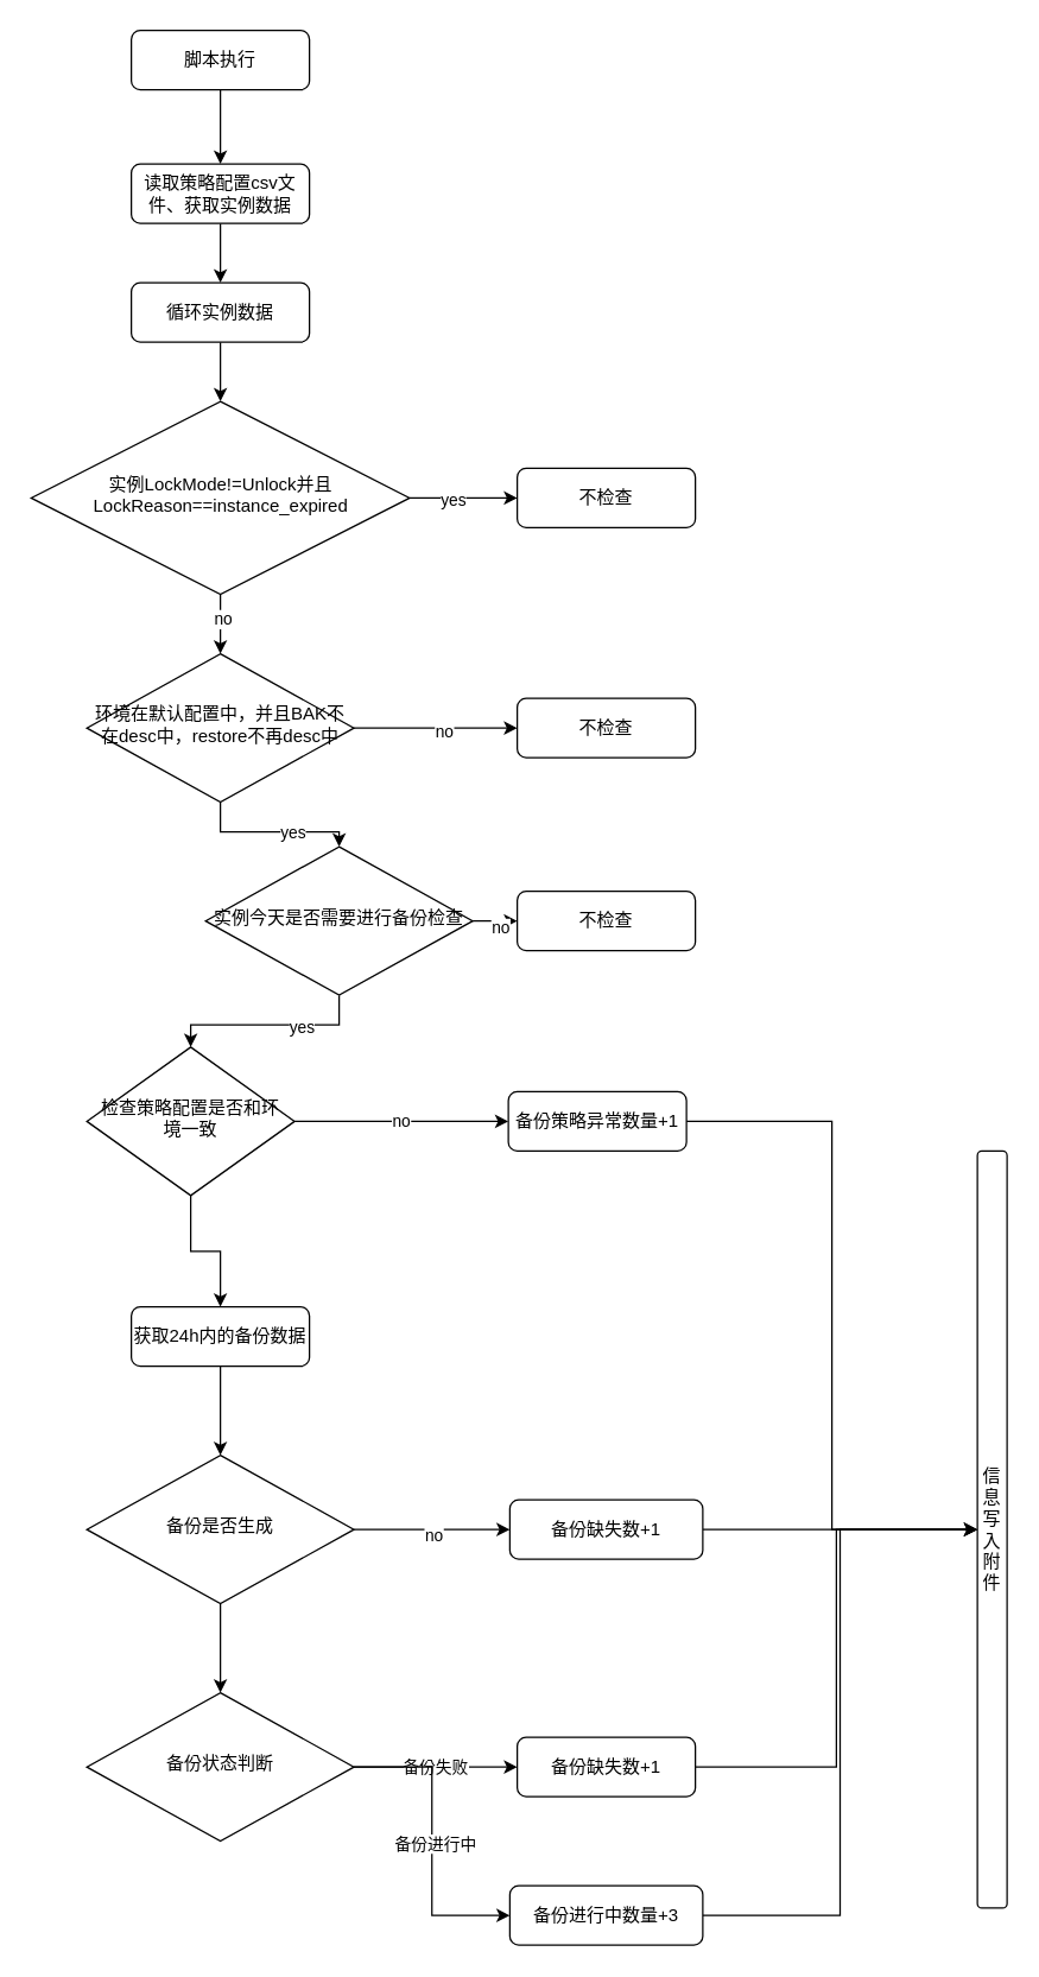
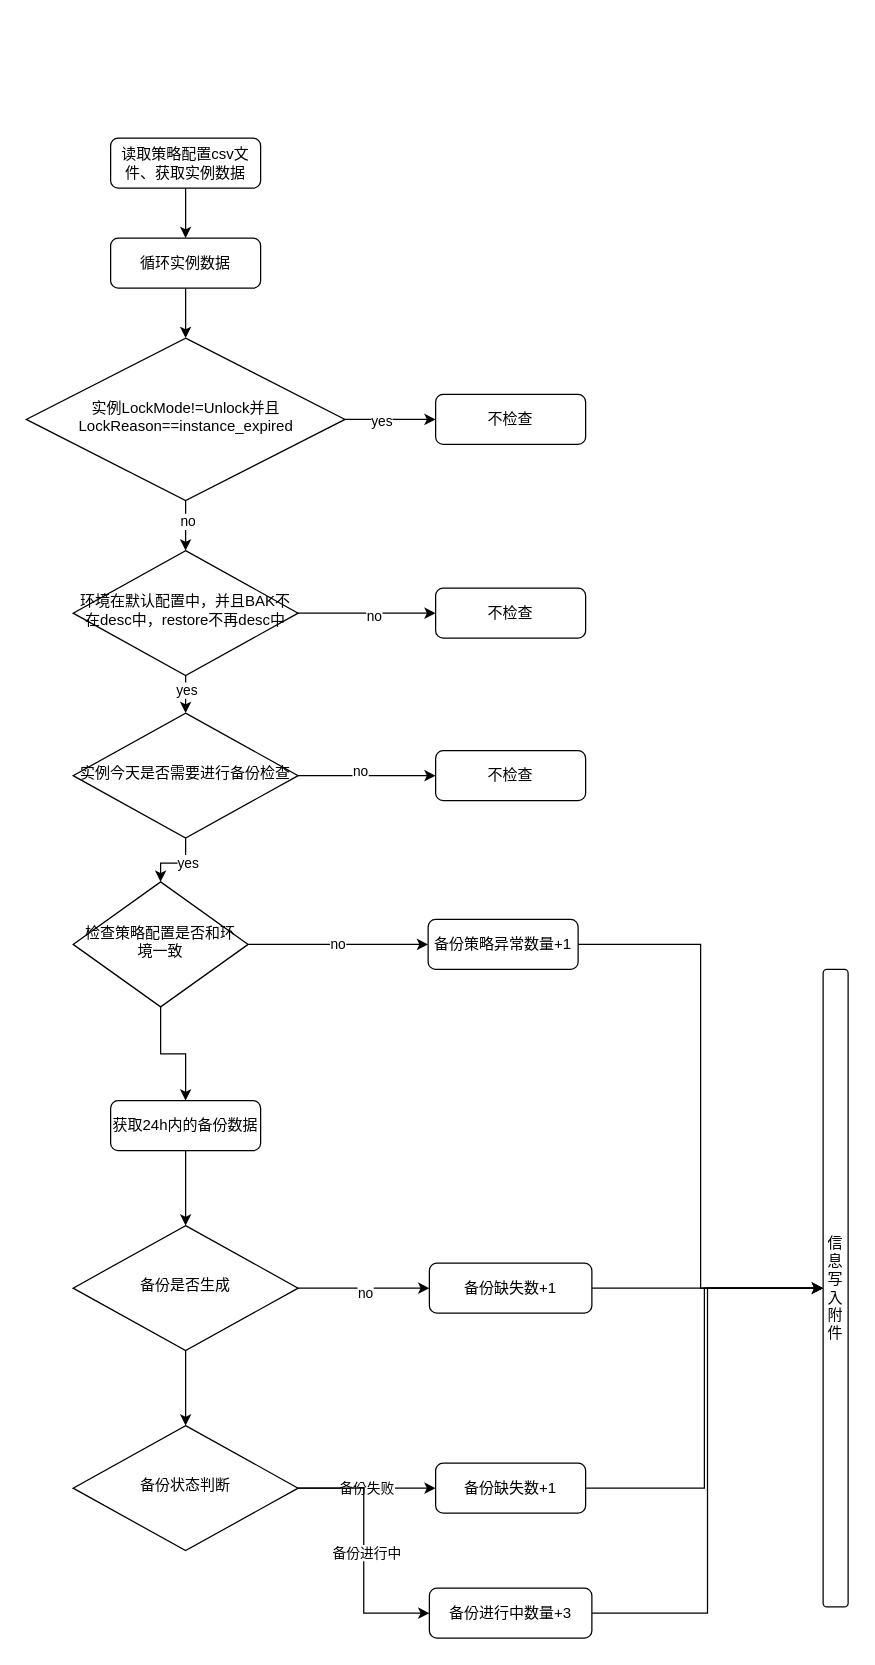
- <mxCell id="3" value="脚本执行" style="rounded=1;whiteSpace=wrap;html=1;fontSize=12;glass=0;strokeWidth=1;shadow=0;" parent="1" vertex="1"><mxGeometry x="88" y="20" width="120" height="40" as="geometry" /></mxCell>
- <mxCell id="2" value="" style="edgeStyle=orthogonalEdgeStyle;rounded=0;orthogonalLoop=1;jettySize=auto;html=1;" edge="1" parent="1" source="3" target="12"><mxGeometry relative="1" as="geometry" /></mxCell>
- <mxCell id="24" value="实例今天是否需要进行备份检查" style="rhombus;whiteSpace=wrap;html=1;shadow=0;fontFamily=Helvetica;fontSize=12;align=center;strokeWidth=1;spacing=6;spacingTop=-4;" vertex="1" parent="1"><mxGeometry x="138" y="570" width="180" height="100" as="geometry" /></mxCell>
+ <mxCell id="24" value="实例今天是否需要进行备份检查" style="rhombus;whiteSpace=wrap;html=1;shadow=0;fontFamily=Helvetica;fontSize=12;align=center;strokeWidth=1;spacing=6;spacingTop=-4;" vertex="1" parent="1"><mxGeometry x="58" y="570" width="180" height="100" as="geometry" /></mxCell>
